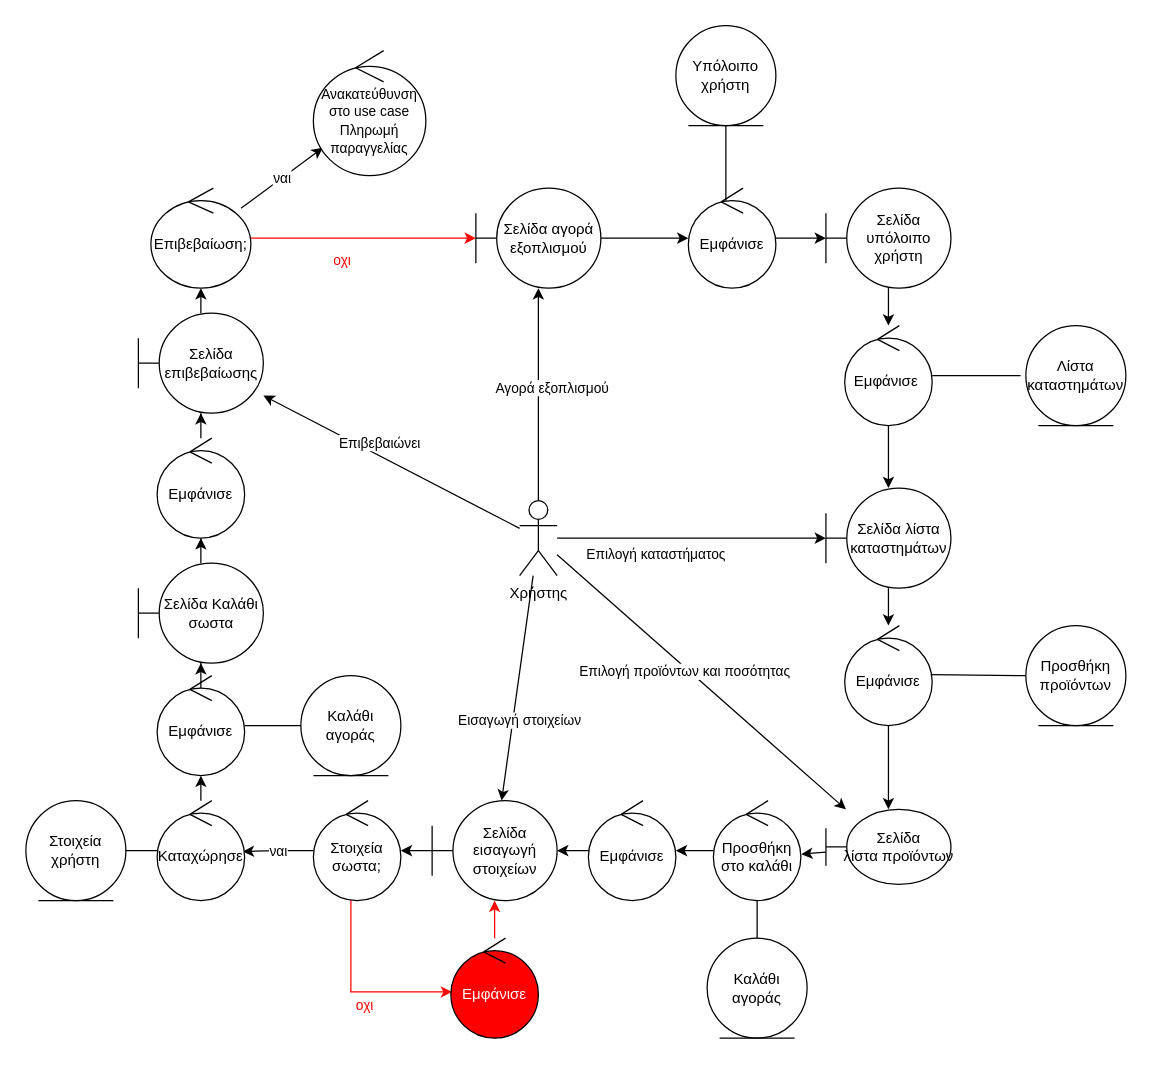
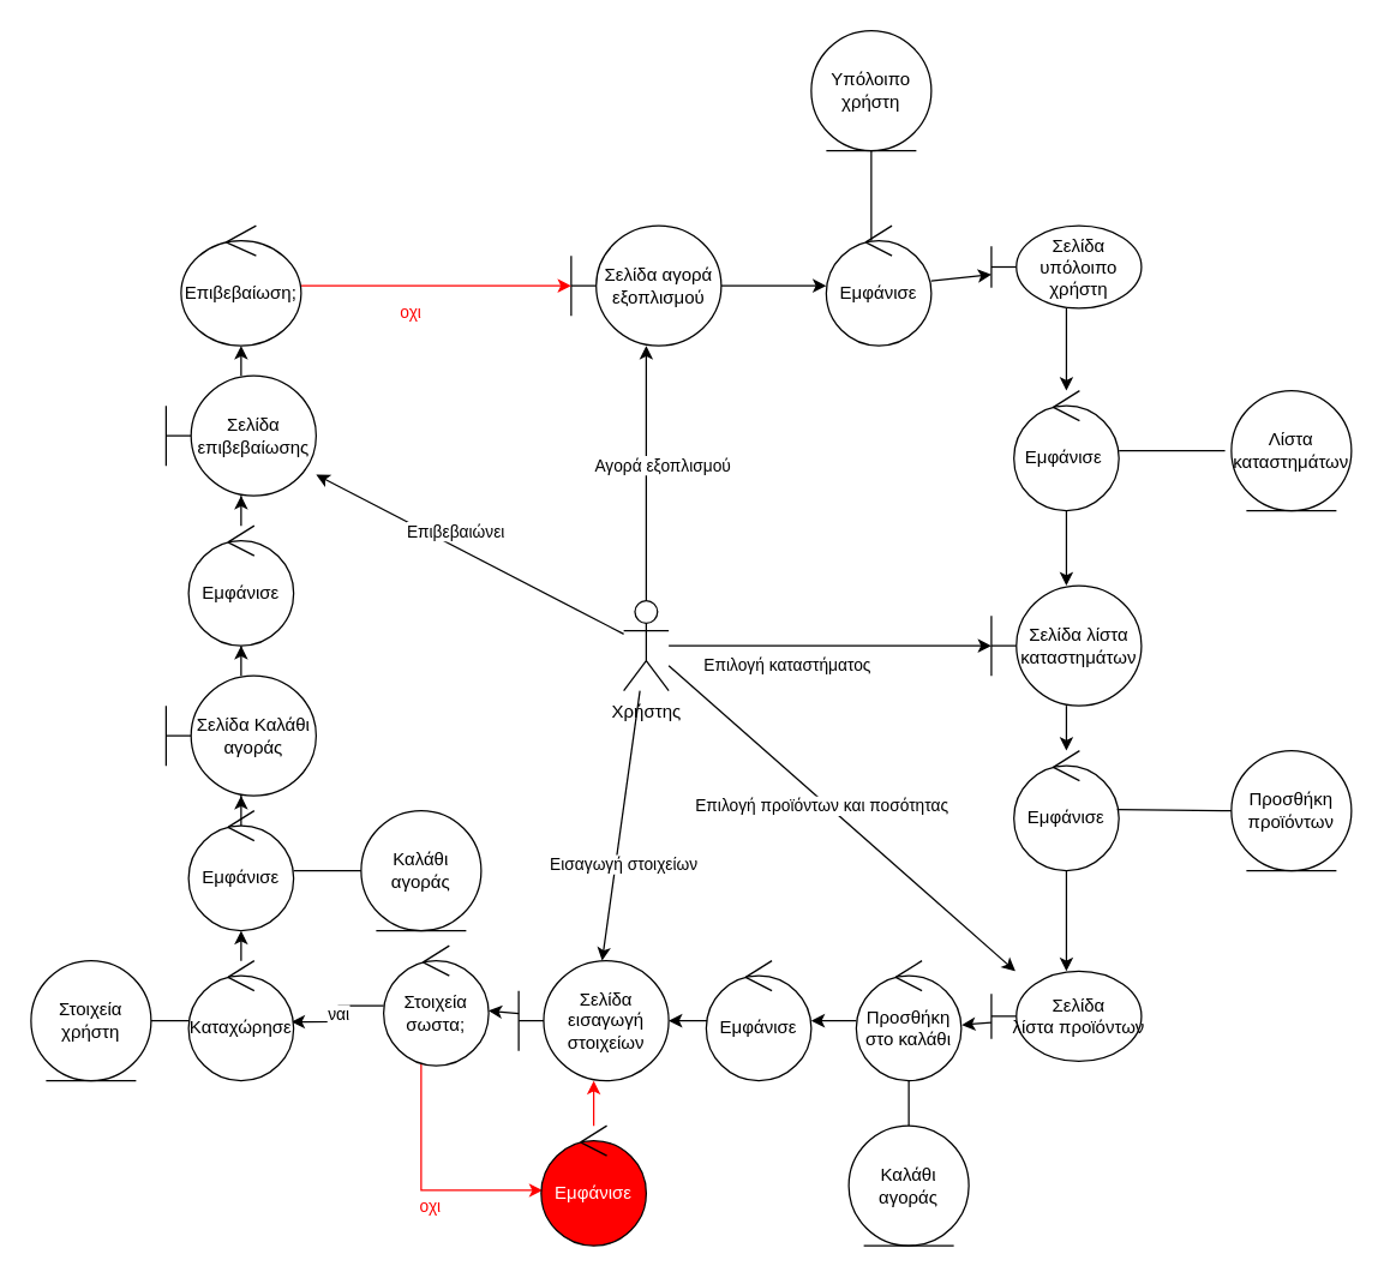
- <mxCell id="52" value="&lt;font style=&quot;font-size: 11px;&quot;&gt;Ανακατεύθυνση στο use case Πληρωμή παραγγελίας&lt;/font&gt;" style="ellipse;shape=umlControl;whiteSpace=wrap;html=1;strokeColor=#000000;fontColor=#000000;" parent="1" vertex="1"><mxGeometry x="250" y="40" width="90" height="100" as="geometry" /></mxCell>
- <mxCell id="42" value="ναι" style="rounded=0;orthogonalLoop=1;jettySize=auto;html=1;strokeColor=#000000;fontColor=#000000;fillColor=#FF0000;" parent="1" source="43" target="52" edge="1"><mxGeometry relative="1" as="geometry" /></mxCell>
- <mxCell id="18" value="&lt;font&gt;Σελίδα υπόλοιπο χρήστη&lt;/font&gt;" style="shape=umlBoundary;whiteSpace=wrap;html=1;strokeColor=#000000;fontColor=#000000;" parent="1" vertex="1"><mxGeometry x="660.05" y="150" width="100" height="80" as="geometry" /></mxCell>
+ <mxCell id="18" value="&lt;font&gt;Σελίδα υπόλοιπο χρήστη&lt;/font&gt;" style="shape=umlBoundary;whiteSpace=wrap;html=1;strokeColor=#000000;fontColor=#000000;" parent="1" vertex="1"><mxGeometry x="660.05" y="150" width="100" height="55" as="geometry" /></mxCell>
- <mxCell id="49" value="Σελίδα Καλάθι σωστα" style="shape=umlBoundary;whiteSpace=wrap;html=1;strokeColor=#000000;fontColor=#000000;" parent="1" vertex="1"><mxGeometry x="110" y="450" width="100" height="80" as="geometry" /></mxCell>
+ <mxCell id="49" value="Σελίδα Καλάθι αγοράς" style="shape=umlBoundary;whiteSpace=wrap;html=1;strokeColor=#000000;fontColor=#000000;" parent="1" vertex="1"><mxGeometry x="110" y="450" width="100" height="80" as="geometry" /></mxCell>
- <mxCell id="34" value="&lt;font&gt;Στοιχεία σωστα;&lt;/font&gt;" style="ellipse;shape=umlControl;whiteSpace=wrap;html=1;strokeColor=#000000;fontColor=#000000;" parent="1" vertex="1"><mxGeometry x="250" y="640" width="70" height="80" as="geometry" /></mxCell>
+ <mxCell id="34" value="&lt;font&gt;Στοιχεία σωστα;&lt;/font&gt;" style="ellipse;shape=umlControl;whiteSpace=wrap;html=1;strokeColor=#000000;fontColor=#000000;" parent="1" vertex="1"><mxGeometry x="255" y="630" width="70" height="80" as="geometry" /></mxCell>
